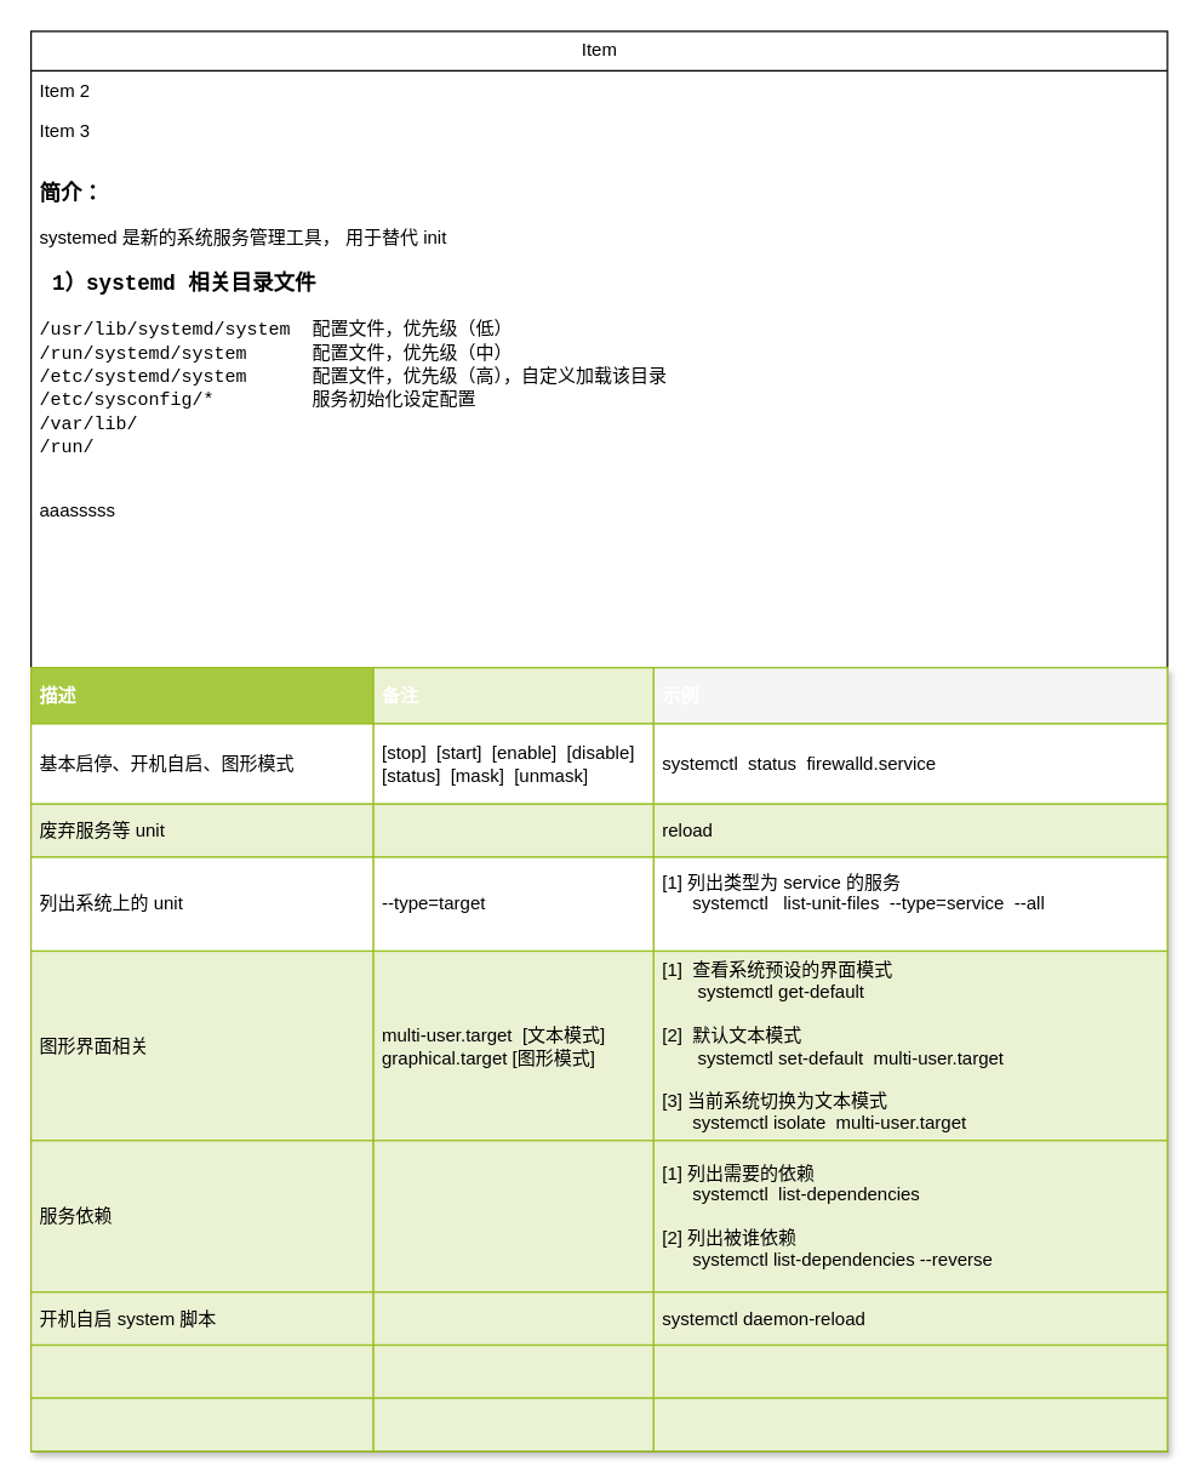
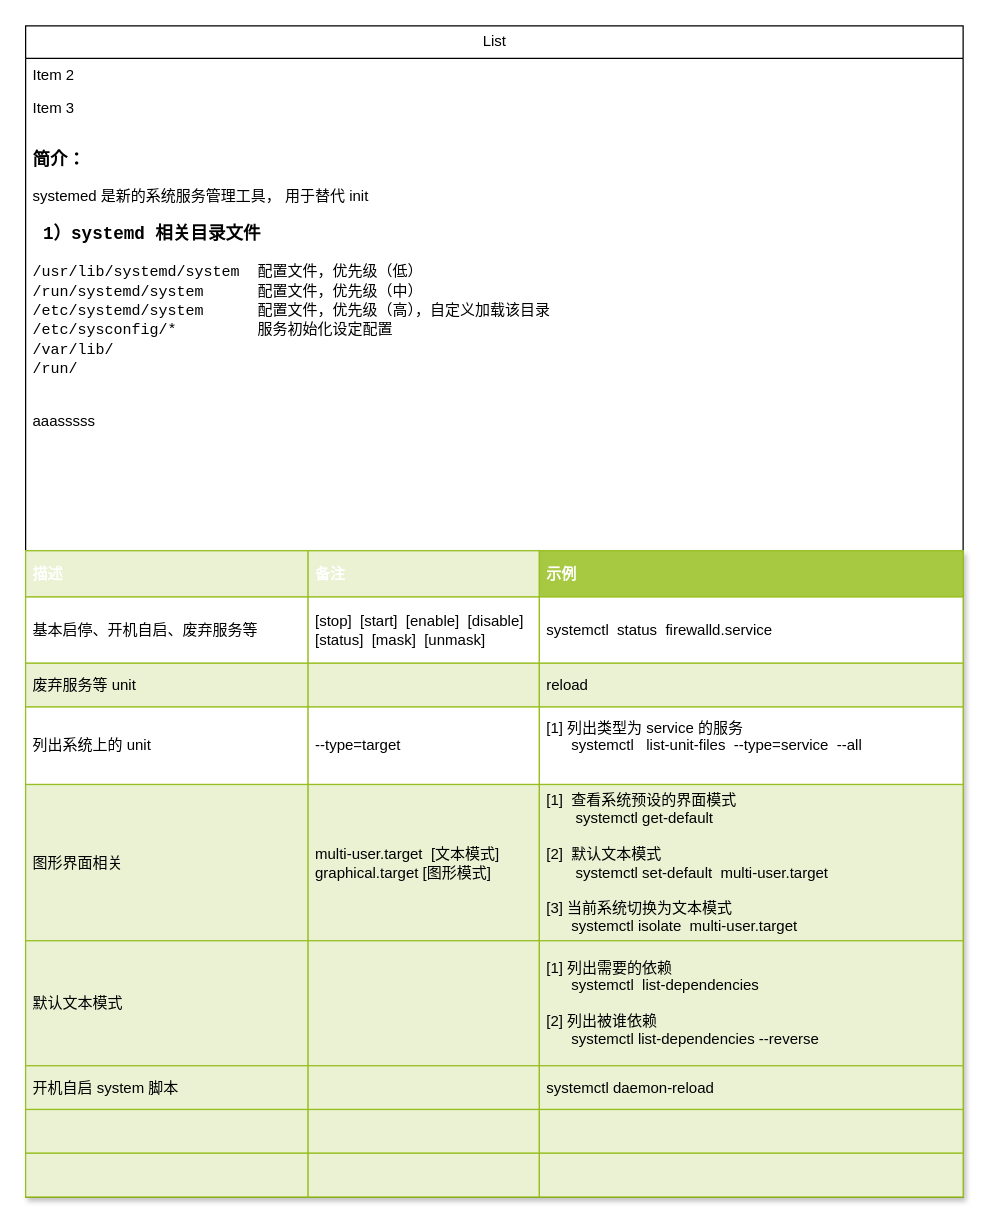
- <mxCell id="2" value="Item" style="swimlane;fontStyle=0;childLayout=stackLayout;horizontal=1;startSize=26;fillColor=none;horizontalStack=0;resizeParent=1;resizeParentMax=0;resizeLast=0;collapsible=1;marginBottom=0;html=1;" parent="1" vertex="1"><mxGeometry x="20" y="20" width="750" height="937" as="geometry"><mxRectangle x="60" y="50" width="830" height="30" as="alternateBounds" /></mxGeometry></mxCell>
+ <mxCell id="2" value="List" style="swimlane;fontStyle=0;childLayout=stackLayout;horizontal=1;startSize=26;fillColor=none;horizontalStack=0;resizeParent=1;resizeParentMax=0;resizeLast=0;collapsible=1;marginBottom=0;html=1;" parent="1" vertex="1"><mxGeometry x="20" y="20" width="750" height="937" as="geometry"><mxRectangle x="60" y="50" width="830" height="30" as="alternateBounds" /></mxGeometry></mxCell>
- <mxCell id="8" value="描述" style="connectable=0;recursiveResize=0;strokeColor=inherit;fillColor=#A7C942;align=left;fontStyle=1;fontColor=#FFFFFF;html=1;spacingLeft=4;" parent="7" vertex="1"><mxGeometry width="226" height="37" as="geometry"><mxRectangle width="226" height="37" as="alternateBounds" /></mxGeometry></mxCell>
+ <mxCell id="8" value="描述" style="connectable=0;recursiveResize=0;strokeColor=inherit;fillColor=#eaf2d3;align=left;fontStyle=1;fontColor=#FFFFFF;html=1;spacingLeft=4;" parent="7" vertex="1"><mxGeometry width="226" height="37" as="geometry"><mxRectangle width="226" height="37" as="alternateBounds" /></mxGeometry></mxCell>
- <mxCell id="10" value="示例" style="connectable=0;recursiveResize=0;strokeColor=inherit;fillColor=#f5f5f5;align=left;fontStyle=1;fontColor=#FFFFFF;html=1;spacingLeft=4;" parent="7" vertex="1"><mxGeometry x="411" width="339" height="37" as="geometry"><mxRectangle width="339" height="37" as="alternateBounds" /></mxGeometry></mxCell>
+ <mxCell id="10" value="示例" style="connectable=0;recursiveResize=0;strokeColor=inherit;fillColor=#A7C942;align=left;fontStyle=1;fontColor=#FFFFFF;html=1;spacingLeft=4;" parent="7" vertex="1"><mxGeometry x="411" width="339" height="37" as="geometry"><mxRectangle width="339" height="37" as="alternateBounds" /></mxGeometry></mxCell>
- <mxCell id="12" value="基本启停、开机自启、图形模式" style="connectable=0;recursiveResize=0;strokeColor=inherit;fillColor=inherit;align=left;whiteSpace=wrap;html=1;spacingLeft=4;" parent="11" vertex="1"><mxGeometry width="226" height="53" as="geometry"><mxRectangle width="226" height="53" as="alternateBounds" /></mxGeometry></mxCell>
+ <mxCell id="12" value="基本启停、开机自启、废弃服务等" style="connectable=0;recursiveResize=0;strokeColor=inherit;fillColor=inherit;align=left;whiteSpace=wrap;html=1;spacingLeft=4;" parent="11" vertex="1"><mxGeometry width="226" height="53" as="geometry"><mxRectangle width="226" height="53" as="alternateBounds" /></mxGeometry></mxCell>
- <mxCell id="28" value="服务依赖" style="connectable=0;recursiveResize=0;strokeColor=inherit;fillColor=inherit;whiteSpace=wrap;html=1;align=left;spacingLeft=4;" vertex="1" parent="27"><mxGeometry width="226" height="100" as="geometry"><mxRectangle width="226" height="100" as="alternateBounds" /></mxGeometry></mxCell>
+ <mxCell id="28" value="默认文本模式" style="connectable=0;recursiveResize=0;strokeColor=inherit;fillColor=inherit;whiteSpace=wrap;html=1;align=left;spacingLeft=4;" vertex="1" parent="27"><mxGeometry width="226" height="100" as="geometry"><mxRectangle width="226" height="100" as="alternateBounds" /></mxGeometry></mxCell>
